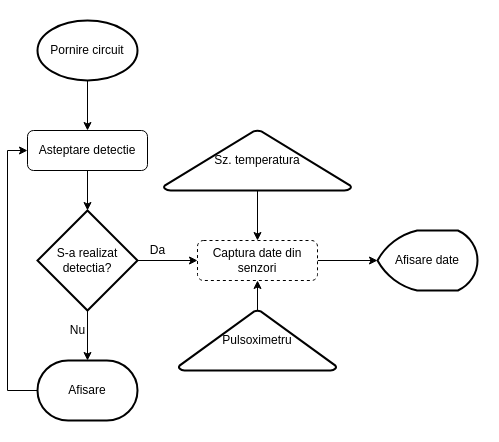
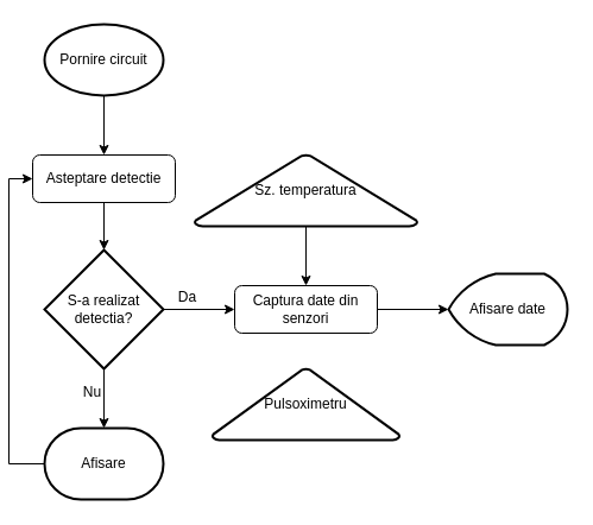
- <mxCell id="8" value="Captura date din senzori" style="rounded=1;whiteSpace=wrap;html=1;fontSize=12;glass=0;strokeWidth=1;shadow=0;dashed=1;" vertex="1" parent="1"><mxGeometry x="190" y="240" width="120" height="40" as="geometry" /></mxCell>
+ <mxCell id="8" value="Captura date din senzori" style="rounded=1;whiteSpace=wrap;html=1;fontSize=12;glass=0;strokeWidth=1;shadow=0;" vertex="1" parent="1"><mxGeometry x="190" y="240" width="120" height="40" as="geometry" /></mxCell>
- <mxCell id="18" style="edgeStyle=orthogonalEdgeStyle;rounded=0;orthogonalLoop=1;jettySize=auto;html=1;exitX=0.5;exitY=0;exitDx=0;exitDy=0;exitPerimeter=0;entryX=0.5;entryY=1;entryDx=0;entryDy=0;" edge="1" parent="1" source="19" target="8"><mxGeometry relative="1" as="geometry" /></mxCell>
